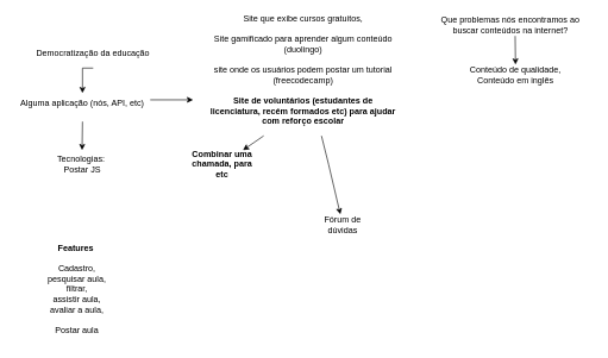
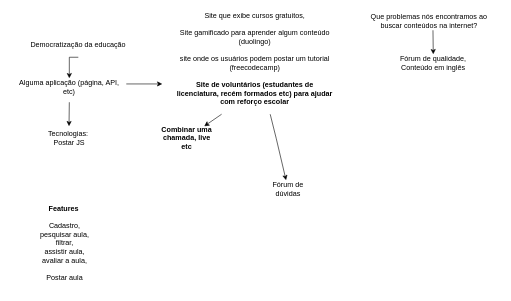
- <mxCell id="10" value="Conteúdo de qualidade,&lt;br&gt;Conteúdo em inglês" style="text;html=1;strokeColor=none;fillColor=none;align=center;verticalAlign=middle;whiteSpace=wrap;rounded=0;" vertex="1" parent="1"><mxGeometry x="627" y="60" width="190" height="90" as="geometry" /></mxCell>
+ <mxCell id="10" value="Fórum de qualidade,&lt;br&gt;Conteúdo em inglês" style="text;html=1;strokeColor=none;fillColor=none;align=center;verticalAlign=middle;whiteSpace=wrap;rounded=0;" vertex="1" parent="1"><mxGeometry x="627" y="60" width="190" height="90" as="geometry" /></mxCell>
- <mxCell id="4" value="Alguma aplicação (nós, API, etc)" style="text;html=1;strokeColor=none;fillColor=none;align=center;verticalAlign=middle;whiteSpace=wrap;rounded=0;" vertex="1" parent="1"><mxGeometry x="20" y="120" width="190" height="50" as="geometry" /></mxCell>
+ <mxCell id="4" value="Alguma aplicação (página, API, etc)" style="text;html=1;strokeColor=none;fillColor=none;align=center;verticalAlign=middle;whiteSpace=wrap;rounded=0;" vertex="1" parent="1"><mxGeometry x="20" y="120" width="190" height="50" as="geometry" /></mxCell>
- <mxCell id="15" value="&lt;b&gt;Combinar uma chamada, para etc&lt;/b&gt;" style="text;html=1;strokeColor=none;fillColor=none;align=center;verticalAlign=middle;whiteSpace=wrap;rounded=0;" vertex="1" parent="1"><mxGeometry x="261" y="215" width="100" height="30" as="geometry" /></mxCell>
+ <mxCell id="15" value="&lt;b&gt;Combinar uma chamada, live etc&lt;/b&gt;" style="text;html=1;strokeColor=none;fillColor=none;align=center;verticalAlign=middle;whiteSpace=wrap;rounded=0;" vertex="1" parent="1"><mxGeometry x="261" y="215" width="100" height="30" as="geometry" /></mxCell>
